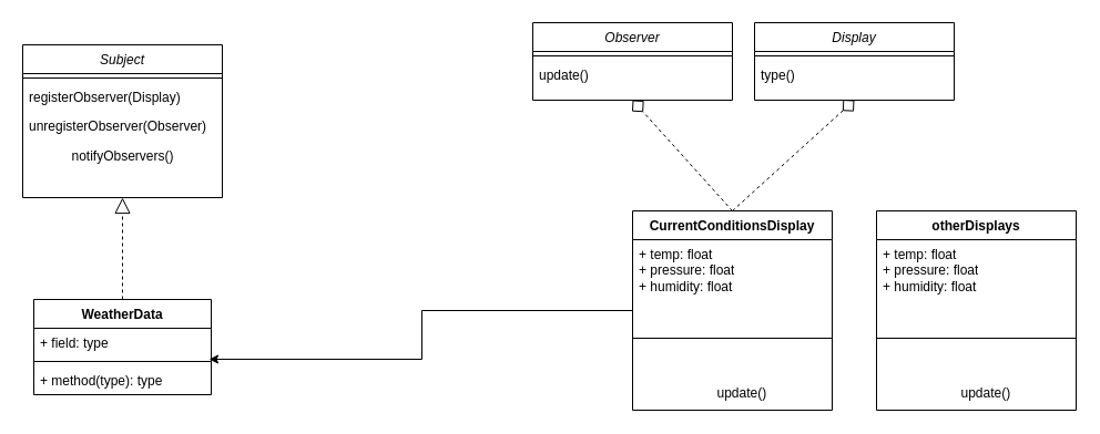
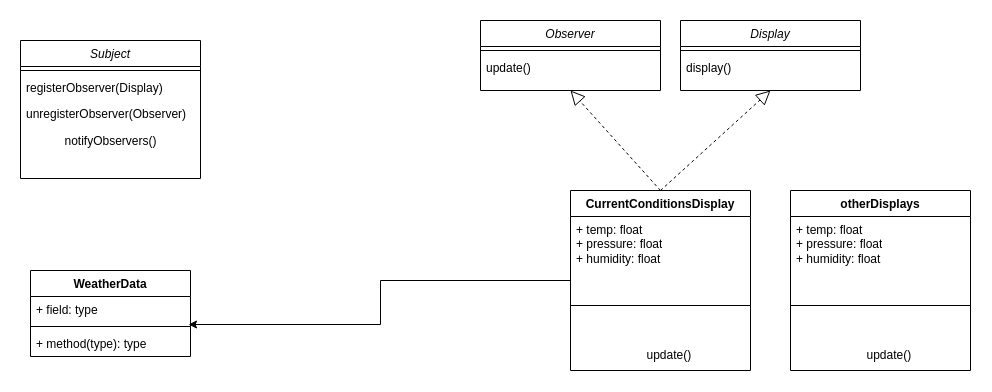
- <mxCell id="22" value="type()" style="text;align=left;verticalAlign=top;spacingLeft=4;spacingRight=4;overflow=hidden;rotatable=0;points=[[0,0.5],[1,0.5]];portConstraint=eastwest;" vertex="1" parent="20"><mxGeometry y="34" width="180" height="26" as="geometry" /></mxCell>
+ <mxCell id="22" value="display()" style="text;align=left;verticalAlign=top;spacingLeft=4;spacingRight=4;overflow=hidden;rotatable=0;points=[[0,0.5],[1,0.5]];portConstraint=eastwest;" vertex="1" parent="20"><mxGeometry y="34" width="180" height="26" as="geometry" /></mxCell>
- <mxCell id="19" value="" style="endArrow=diamond;dashed=1;endFill=0;endSize=12;html=1;rounded=0;entryX=0.5;entryY=1;entryDx=0;entryDy=0;exitX=0.5;exitY=0;exitDx=0;exitDy=0;" edge="1" parent="1" source="15" target="12"><mxGeometry width="160" relative="1" as="geometry"><mxPoint x="580" y="210" as="sourcePoint" /><mxPoint x="740" y="210" as="targetPoint" /></mxGeometry></mxCell>
+ <mxCell id="19" value="" style="endArrow=block;dashed=1;endFill=0;endSize=12;html=1;rounded=0;entryX=0.5;entryY=1;entryDx=0;entryDy=0;exitX=0.5;exitY=0;exitDx=0;exitDy=0;" edge="1" parent="1" source="15" target="12"><mxGeometry width="160" relative="1" as="geometry"><mxPoint x="580" y="210" as="sourcePoint" /><mxPoint x="740" y="210" as="targetPoint" /></mxGeometry></mxCell>
- <mxCell id="23" value="" style="endArrow=diamond;dashed=1;endFill=0;endSize=12;html=1;rounded=0;entryX=0.5;entryY=1;entryDx=0;entryDy=0;exitX=0.5;exitY=0;exitDx=0;exitDy=0;" edge="1" parent="1" source="15" target="20"><mxGeometry width="160" relative="1" as="geometry"><mxPoint x="670" y="200" as="sourcePoint" /><mxPoint x="580" y="100" as="targetPoint" /></mxGeometry></mxCell>
+ <mxCell id="23" value="" style="endArrow=block;dashed=1;endFill=0;endSize=12;html=1;rounded=0;entryX=0.5;entryY=1;entryDx=0;entryDy=0;exitX=0.5;exitY=0;exitDx=0;exitDy=0;" edge="1" parent="1" source="15" target="20"><mxGeometry width="160" relative="1" as="geometry"><mxPoint x="670" y="200" as="sourcePoint" /><mxPoint x="580" y="100" as="targetPoint" /></mxGeometry></mxCell>
- <mxCell id="11" value="" style="endArrow=block;dashed=1;endFill=0;endSize=12;html=1;rounded=0;entryX=0.5;entryY=1;entryDx=0;entryDy=0;exitX=0.5;exitY=0;exitDx=0;exitDy=0;" edge="1" parent="1" source="7" target="2"><mxGeometry width="160" relative="1" as="geometry"><mxPoint x="120" y="230" as="sourcePoint" /><mxPoint x="280" y="230" as="targetPoint" /></mxGeometry></mxCell>
